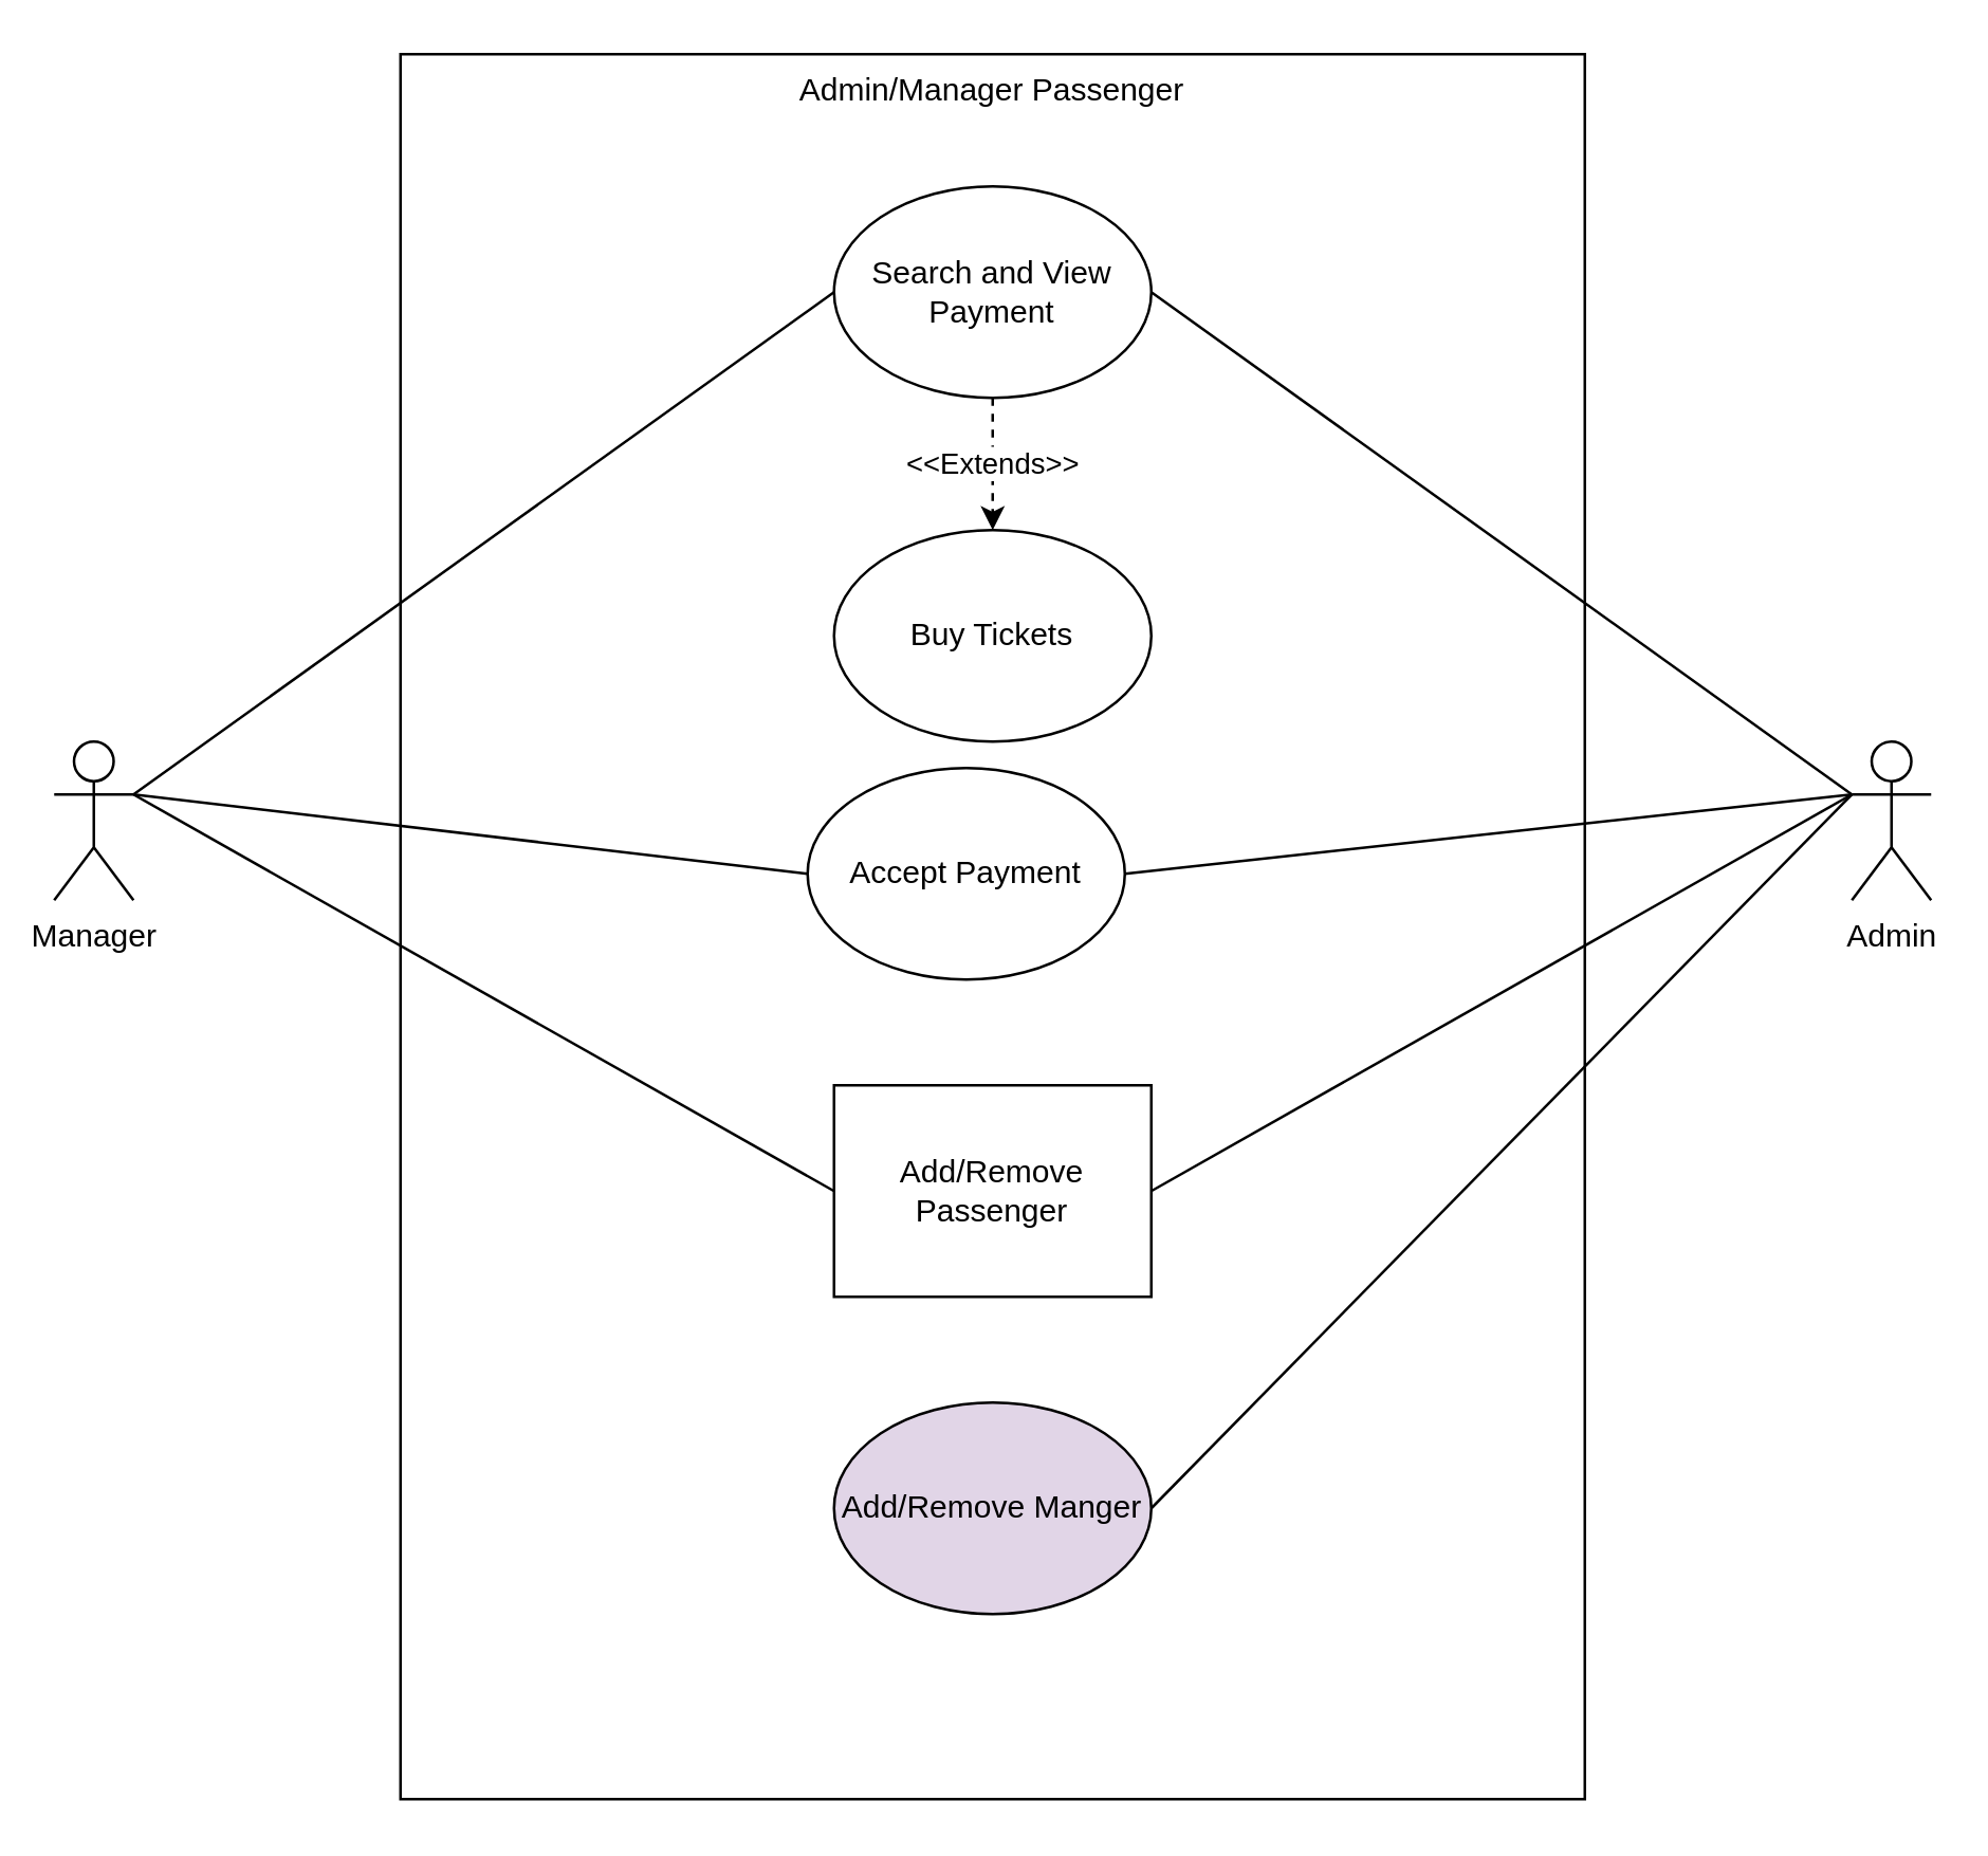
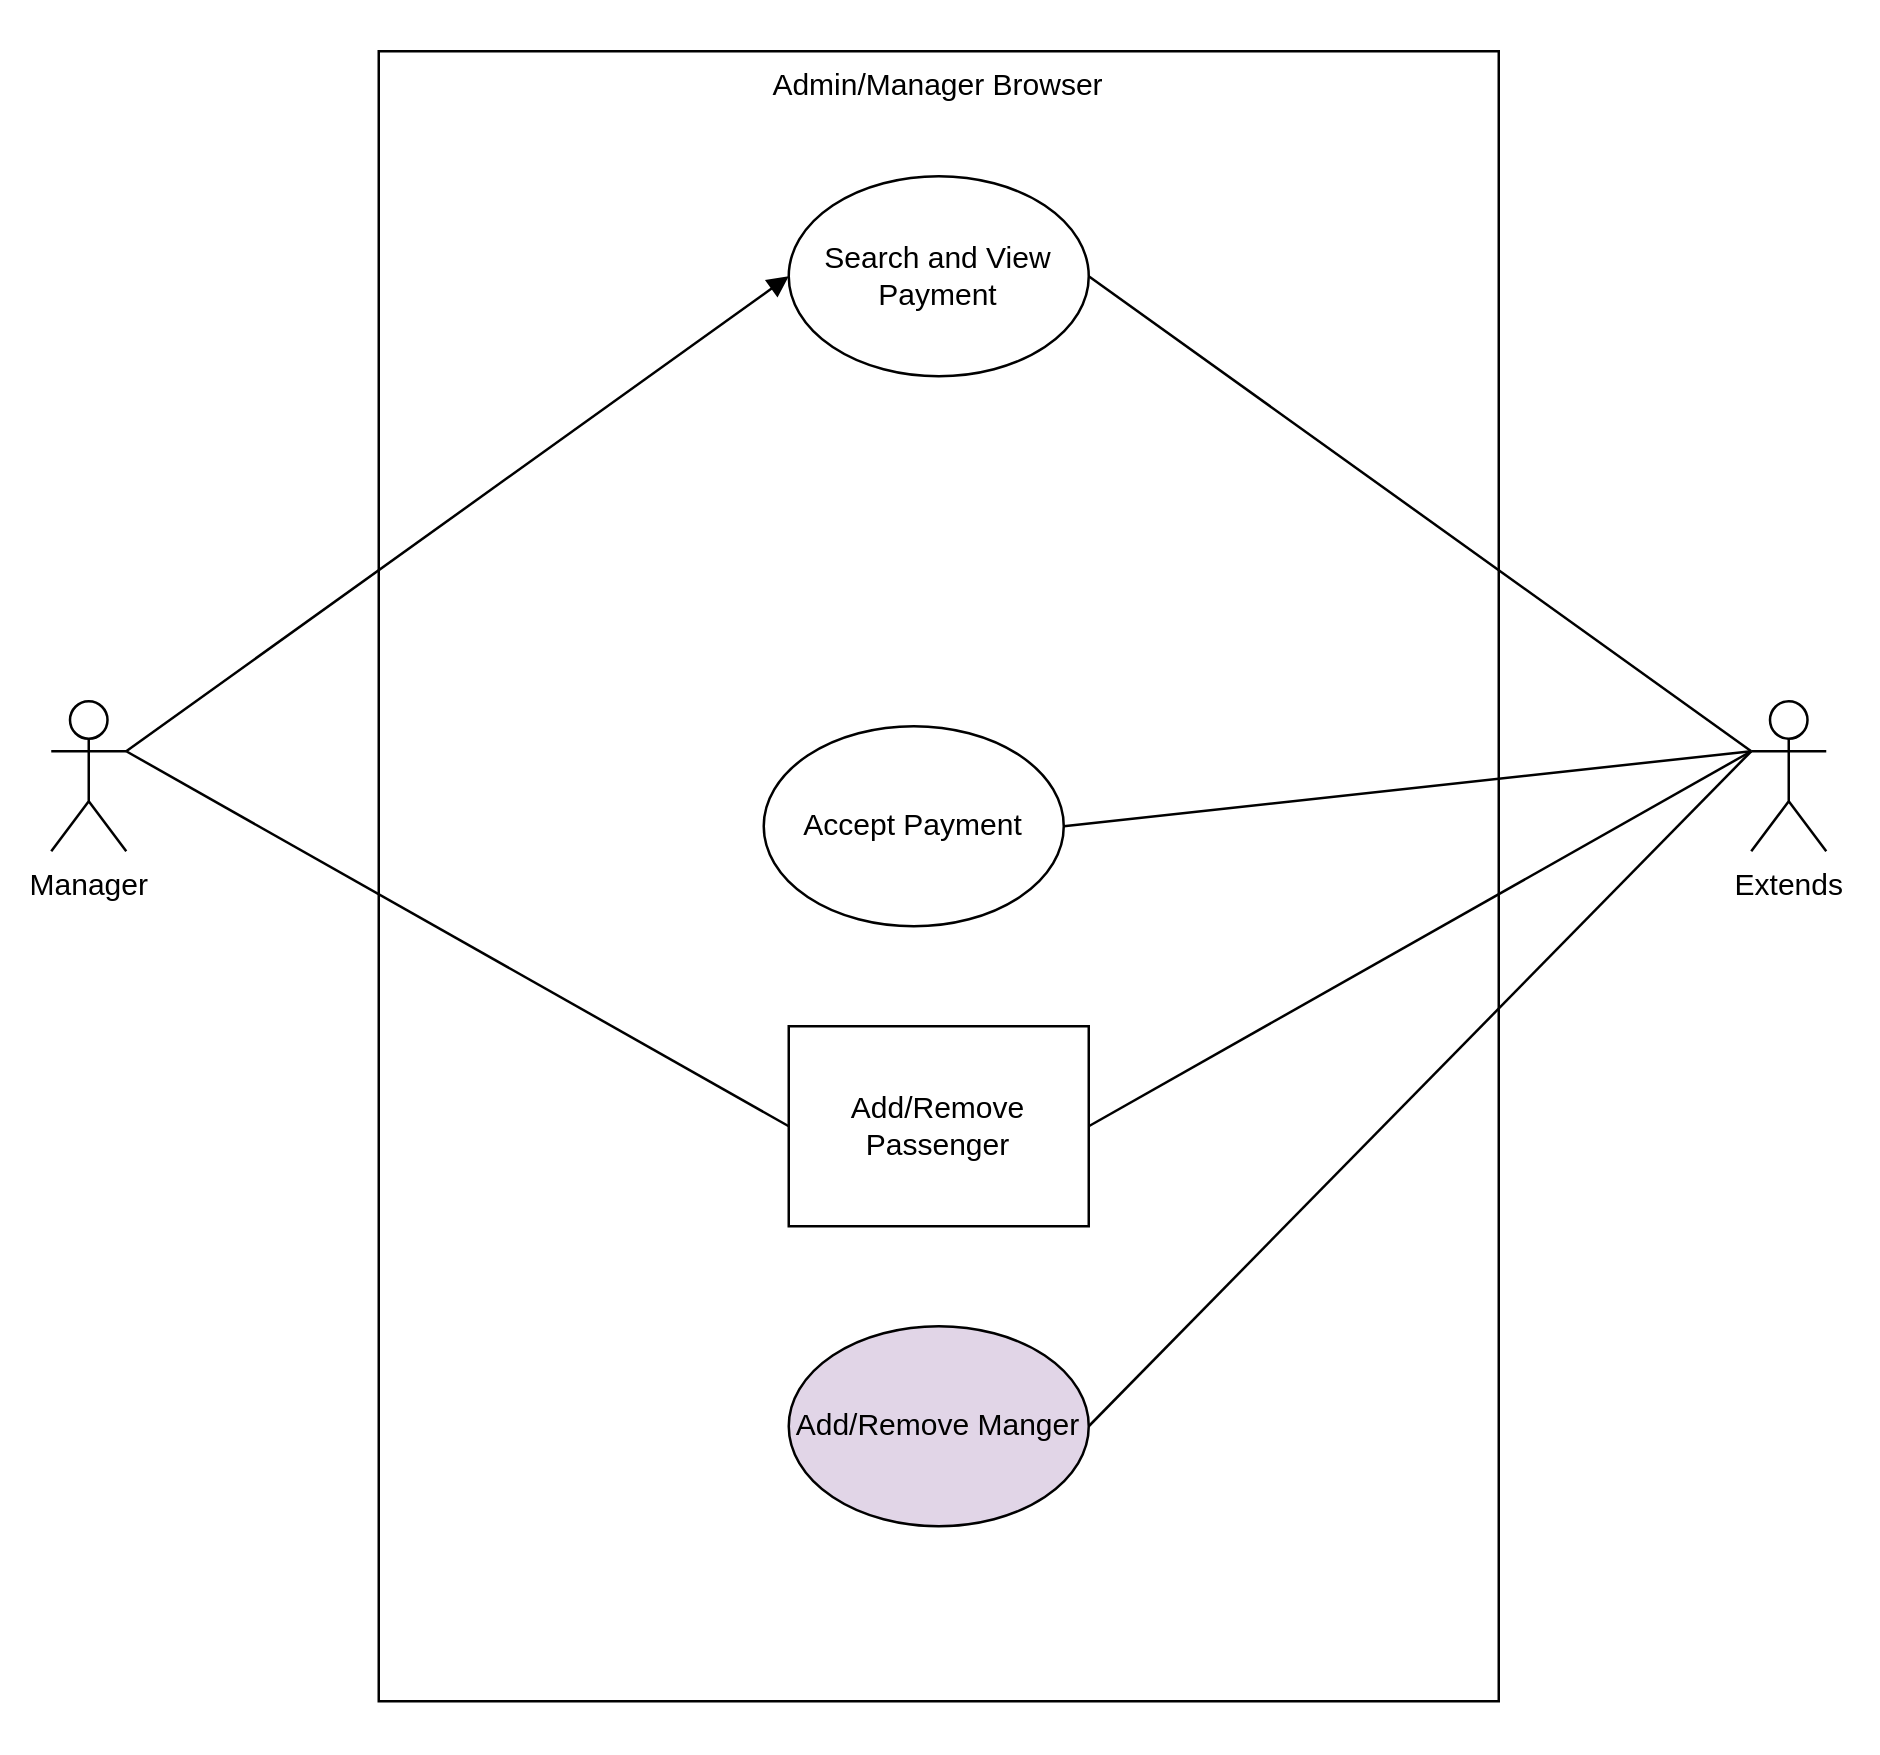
- <mxCell id="2" value="Admin/Manager Passenger" style="rounded=0;whiteSpace=wrap;html=1;verticalAlign=top;" vertex="1" parent="1"><mxGeometry x="151" y="20" width="448" height="660" as="geometry" /></mxCell>
+ <mxCell id="2" value="Admin/Manager Browser" style="rounded=0;whiteSpace=wrap;html=1;verticalAlign=top;" vertex="1" parent="1"><mxGeometry x="151" y="20" width="448" height="660" as="geometry" /></mxCell>
- <mxCell id="7" value="" style="endArrow=none;html=1;exitX=1;exitY=0.333;exitDx=0;exitDy=0;exitPerimeter=0;entryX=0;entryY=0.5;entryDx=0;entryDy=0;" edge="1" parent="1" source="3" target="4"><mxGeometry width="50" height="50" relative="1" as="geometry"><mxPoint x="350" y="400" as="sourcePoint" /><mxPoint x="400" y="350" as="targetPoint" /></mxGeometry></mxCell>
+ <mxCell id="7" value="" style="endArrow=block;html=1;exitX=1;exitY=0.333;exitDx=0;exitDy=0;exitPerimeter=0;entryX=0;entryY=0.5;entryDx=0;entryDy=0;" edge="1" parent="1" source="3" target="4"><mxGeometry width="50" height="50" relative="1" as="geometry"><mxPoint x="350" y="400" as="sourcePoint" /><mxPoint x="400" y="350" as="targetPoint" /></mxGeometry></mxCell>
- <mxCell id="6" value="&amp;lt;&amp;lt;Extends&amp;gt;&amp;gt;" style="endArrow=classic;html=1;exitX=0.5;exitY=1;exitDx=0;exitDy=0;entryX=0.5;entryY=0;entryDx=0;entryDy=0;dashed=1;" edge="1" parent="1" source="4" target="5"><mxGeometry width="50" height="50" relative="1" as="geometry"><mxPoint x="350" y="380" as="sourcePoint" /><mxPoint x="400" y="330" as="targetPoint" /></mxGeometry></mxCell>
- <mxCell id="5" value="Buy Tickets" style="ellipse;whiteSpace=wrap;html=1;" vertex="1" parent="1"><mxGeometry x="315" y="200" width="120" height="80" as="geometry" /></mxCell>
- <mxCell id="11" value="" style="endArrow=none;html=1;exitX=1;exitY=0.333;exitDx=0;exitDy=0;exitPerimeter=0;entryX=0;entryY=0.5;entryDx=0;entryDy=0;" edge="1" parent="1" source="3" target="9"><mxGeometry width="50" height="50" relative="1" as="geometry"><mxPoint x="350" y="400" as="sourcePoint" /><mxPoint x="400" y="350" as="targetPoint" /></mxGeometry></mxCell>
- <mxCell id="8" value="Admin" style="shape=umlActor;verticalLabelPosition=bottom;verticalAlign=top;html=1;outlineConnect=0;" vertex="1" parent="1"><mxGeometry x="700" y="280" width="30" height="60" as="geometry" /></mxCell>
+ <mxCell id="8" value="Extends" style="shape=umlActor;verticalLabelPosition=bottom;verticalAlign=top;html=1;outlineConnect=0;" vertex="1" parent="1"><mxGeometry x="700" y="280" width="30" height="60" as="geometry" /></mxCell>
